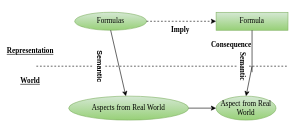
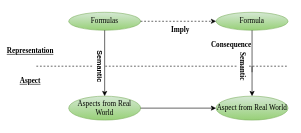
- <mxCell id="5" value="Formulas" style="ellipse;whiteSpace=wrap;html=1;fontFamily=Georgia;fillColor=#d5e8d4;gradientColor=#97d077;strokeColor=#82b366;" vertex="1" parent="1"><mxGeometry x="124" y="20" width="120" height="30" as="geometry" /></mxCell>
+ <mxCell id="5" value="Formulas" style="ellipse;whiteSpace=wrap;html=1;fontFamily=Georgia;fillColor=#d5e8d4;gradientColor=#97d077;strokeColor=#82b366;" vertex="1" parent="1"><mxGeometry x="114" y="20" width="120" height="30" as="geometry" /></mxCell>
- <mxCell id="8" value="Formula" style="whiteSpace=wrap;html=1;fontFamily=Georgia;fillColor=#d5e8d4;gradientColor=#97d077;strokeColor=#82b366;rounded=0;" vertex="1" parent="1"><mxGeometry x="360" y="20" width="120" height="30" as="geometry" /></mxCell>
+ <mxCell id="8" value="Formula" style="ellipse;whiteSpace=wrap;html=1;fontFamily=Georgia;fillColor=#d5e8d4;gradientColor=#97d077;strokeColor=#82b366;" vertex="1" parent="1"><mxGeometry x="360" y="20" width="120" height="30" as="geometry" /></mxCell>
- <mxCell id="4" value="World" style="text;html=1;strokeColor=none;fillColor=none;align=center;verticalAlign=middle;whiteSpace=wrap;rounded=0;fontFamily=Georgia;fontStyle=5" vertex="1" parent="1"><mxGeometry x="20" y="120" width="60" height="30" as="geometry" /></mxCell>
+ <mxCell id="4" value="Aspect" style="text;html=1;strokeColor=none;fillColor=none;align=center;verticalAlign=middle;whiteSpace=wrap;rounded=0;fontFamily=Georgia;fontStyle=5" vertex="1" parent="1"><mxGeometry x="20" y="120" width="60" height="30" as="geometry" /></mxCell>
- <mxCell id="6" value="Aspects from Real World" style="ellipse;whiteSpace=wrap;html=1;fontFamily=Georgia;fillColor=#d5e8d4;gradientColor=#97d077;strokeColor=#82b366;" vertex="1" parent="1"><mxGeometry x="114" y="160" width="200" height="40" as="geometry" /></mxCell>
+ <mxCell id="6" value="Aspects from Real World" style="ellipse;whiteSpace=wrap;html=1;fontFamily=Georgia;fillColor=#d5e8d4;gradientColor=#97d077;strokeColor=#82b366;" vertex="1" parent="1"><mxGeometry x="114" y="160" width="120" height="40" as="geometry" /></mxCell>
- <mxCell id="7" value="Aspect from Real World" style="ellipse;whiteSpace=wrap;html=1;fontFamily=Georgia;fillColor=#d5e8d4;gradientColor=#97d077;strokeColor=#82b366;" vertex="1" parent="1"><mxGeometry x="360" y="160" width="100" height="40" as="geometry" /></mxCell>
+ <mxCell id="7" value="Aspect from Real World" style="ellipse;whiteSpace=wrap;html=1;fontFamily=Georgia;fillColor=#d5e8d4;gradientColor=#97d077;strokeColor=#82b366;" vertex="1" parent="1"><mxGeometry x="360" y="160" width="120" height="40" as="geometry" /></mxCell>
